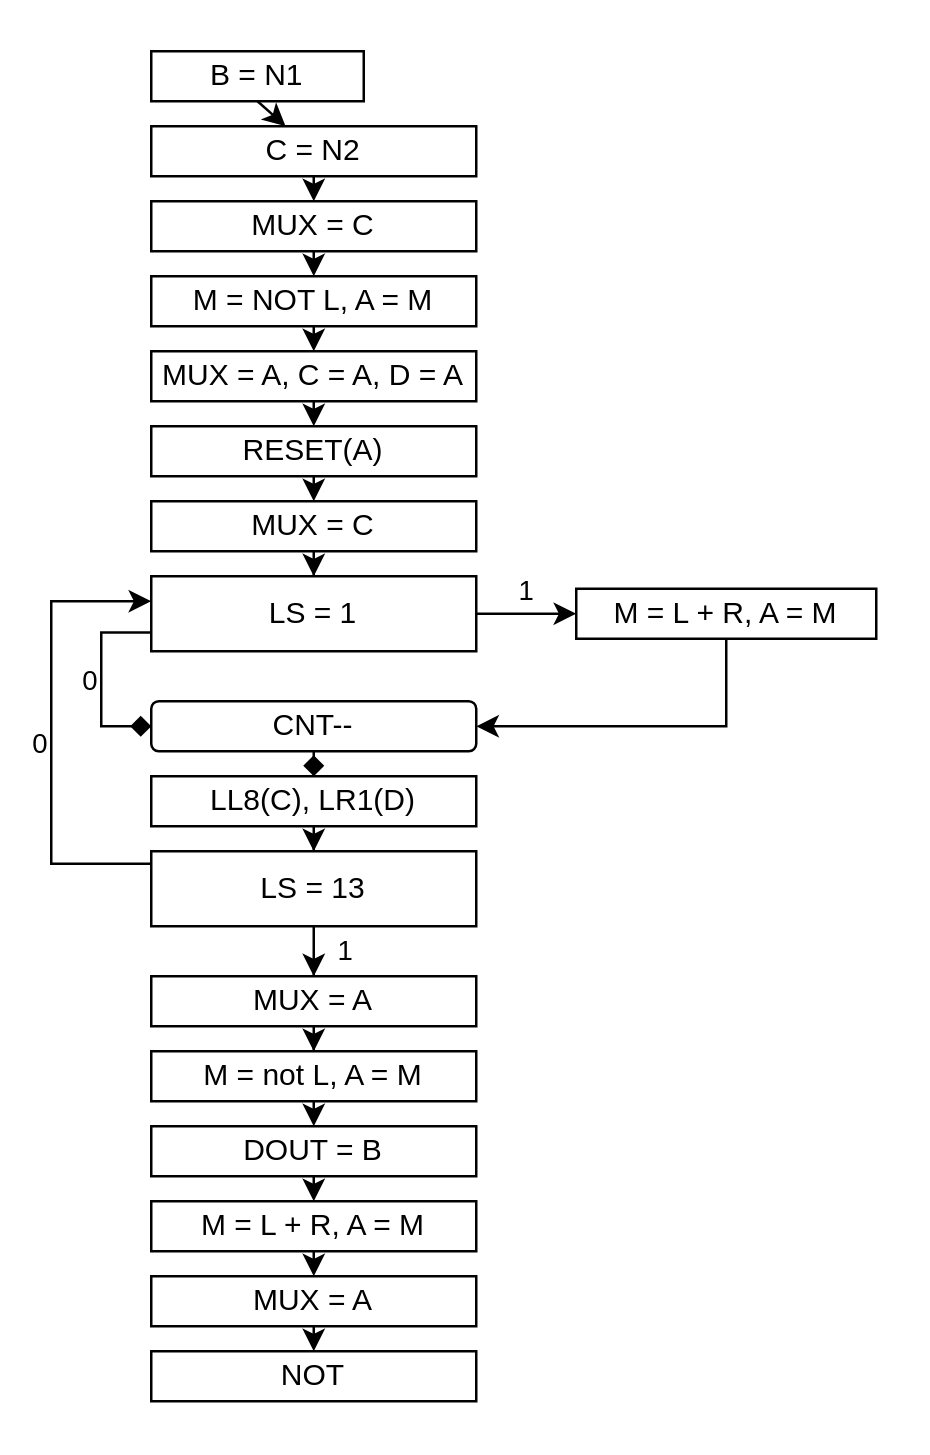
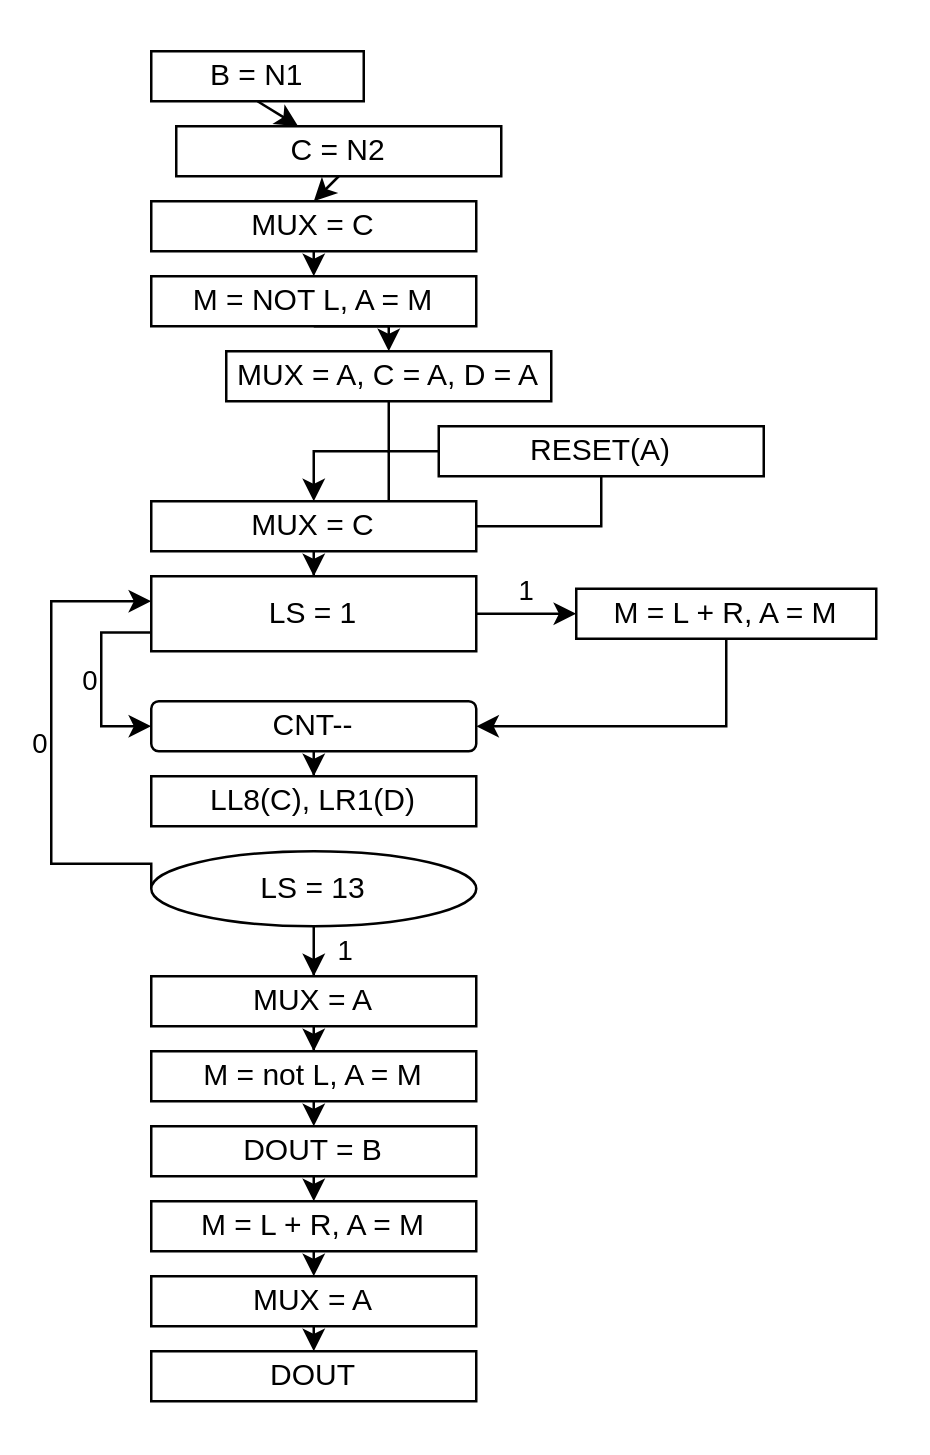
- <mxCell id="3" value="C = N2" style="rounded=0;whiteSpace=wrap;html=1;" vertex="1" parent="1"><mxGeometry x="60" y="50" width="130" height="20" as="geometry" /></mxCell>
+ <mxCell id="3" value="C = N2" style="rounded=0;whiteSpace=wrap;html=1;" vertex="1" parent="1"><mxGeometry x="70" y="50" width="130" height="20" as="geometry" /></mxCell>
- <mxCell id="10" value="MUX = A, C = A, D = A" style="rounded=0;whiteSpace=wrap;html=1;" vertex="1" parent="1"><mxGeometry x="60" y="140" width="130" height="20" as="geometry" /></mxCell>
+ <mxCell id="10" value="MUX = A, C = A, D = A" style="rounded=0;whiteSpace=wrap;html=1;" vertex="1" parent="1"><mxGeometry x="90" y="140" width="130" height="20" as="geometry" /></mxCell>
- <mxCell id="12" value="RESET(A)" style="rounded=0;whiteSpace=wrap;html=1;" vertex="1" parent="1"><mxGeometry x="60" y="170" width="130" height="20" as="geometry" /></mxCell>
+ <mxCell id="12" value="RESET(A)" style="rounded=0;whiteSpace=wrap;html=1;" vertex="1" parent="1"><mxGeometry x="175" y="170" width="130" height="20" as="geometry" /></mxCell>
- <mxCell id="16" value="0" style="edgeStyle=orthogonalEdgeStyle;rounded=0;orthogonalLoop=1;jettySize=auto;html=1;exitX=0;exitY=0.75;exitDx=0;exitDy=0;entryX=0;entryY=0.5;entryDx=0;entryDy=0;labelPosition=left;verticalLabelPosition=middle;align=right;verticalAlign=middle;endArrow=diamond;" edge="1" parent="1" source="17" target="19"><mxGeometry relative="1" as="geometry"><mxPoint x="40" y="310" as="targetPoint" /><Array as="points"><mxPoint x="40" y="252" /><mxPoint x="40" y="290" /></Array></mxGeometry></mxCell>
+ <mxCell id="16" value="0" style="edgeStyle=orthogonalEdgeStyle;rounded=0;orthogonalLoop=1;jettySize=auto;html=1;exitX=0;exitY=0.75;exitDx=0;exitDy=0;entryX=0;entryY=0.5;entryDx=0;entryDy=0;labelPosition=left;verticalLabelPosition=middle;align=right;verticalAlign=middle;" edge="1" parent="1" source="17" target="19"><mxGeometry relative="1" as="geometry"><mxPoint x="40" y="310" as="targetPoint" /><Array as="points"><mxPoint x="40" y="252" /><mxPoint x="40" y="290" /></Array></mxGeometry></mxCell>
- <mxCell id="18" value="" style="edgeStyle=orthogonalEdgeStyle;rounded=0;orthogonalLoop=1;jettySize=auto;html=1;endArrow=diamond;" edge="1" parent="1" source="19" target="21"><mxGeometry relative="1" as="geometry" /></mxCell>
+ <mxCell id="18" value="" style="edgeStyle=orthogonalEdgeStyle;rounded=0;orthogonalLoop=1;jettySize=auto;html=1;" edge="1" parent="1" source="19" target="21"><mxGeometry relative="1" as="geometry" /></mxCell>
- <mxCell id="20" value="" style="edgeStyle=orthogonalEdgeStyle;rounded=0;orthogonalLoop=1;jettySize=auto;html=1;" edge="1" parent="1" source="21" target="24"><mxGeometry relative="1" as="geometry" /></mxCell>
- <mxCell id="24" value="LS = 13" style="rounded=0;whiteSpace=wrap;html=1;" vertex="1" parent="1"><mxGeometry x="60" y="340" width="130" height="30" as="geometry" /></mxCell>
+ <mxCell id="24" value="LS = 13" style="ellipse;whiteSpace=wrap;html=1;" vertex="1" parent="1"><mxGeometry x="60" y="340" width="130" height="30" as="geometry" /></mxCell>
- <mxCell id="37" value="NOT" style="rounded=0;whiteSpace=wrap;html=1;" vertex="1" parent="1"><mxGeometry x="60" y="540" width="130" height="20" as="geometry" /></mxCell>
+ <mxCell id="37" value="DOUT" style="rounded=0;whiteSpace=wrap;html=1;" vertex="1" parent="1"><mxGeometry x="60" y="540" width="130" height="20" as="geometry" /></mxCell>
